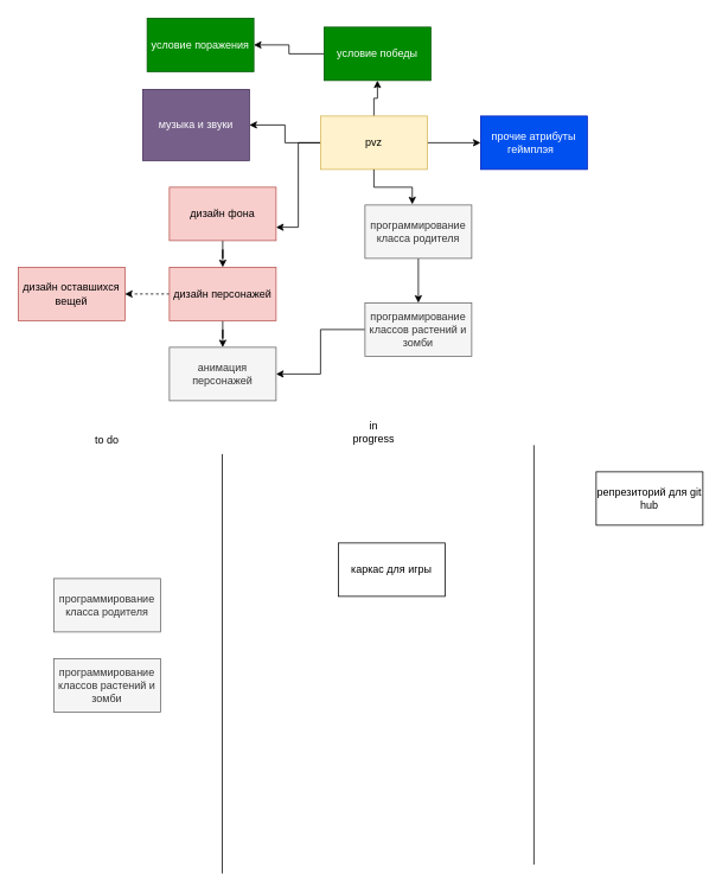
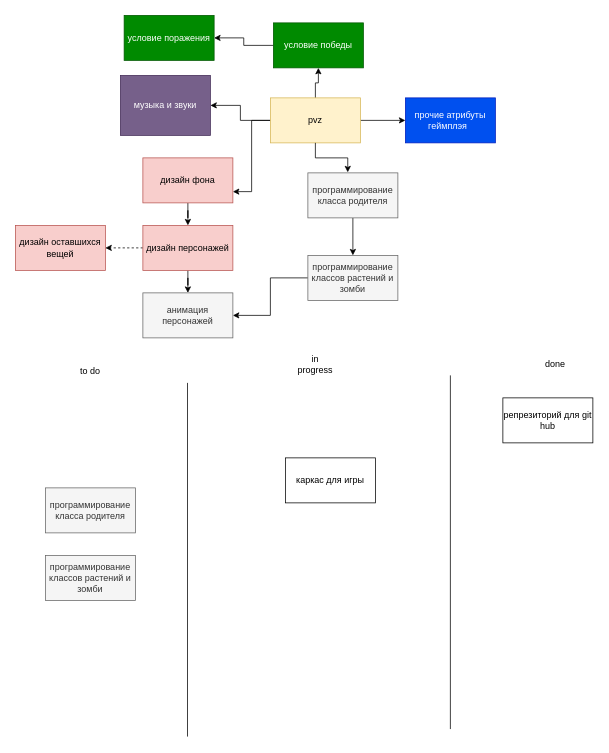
+ <mxCell id="31" value="done" style="text;html=1;align=center;verticalAlign=middle;whiteSpace=wrap;rounded=0;" vertex="1" parent="1"><mxGeometry x="710" y="470" width="60" height="30" as="geometry" /></mxCell>
